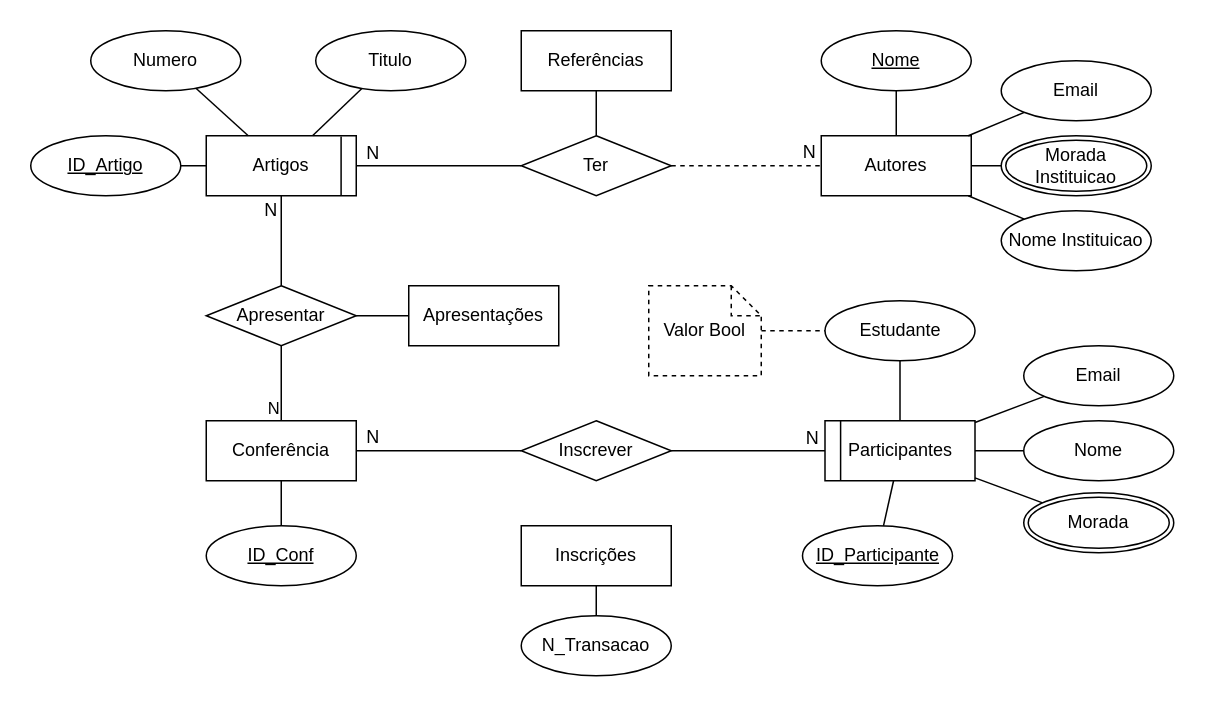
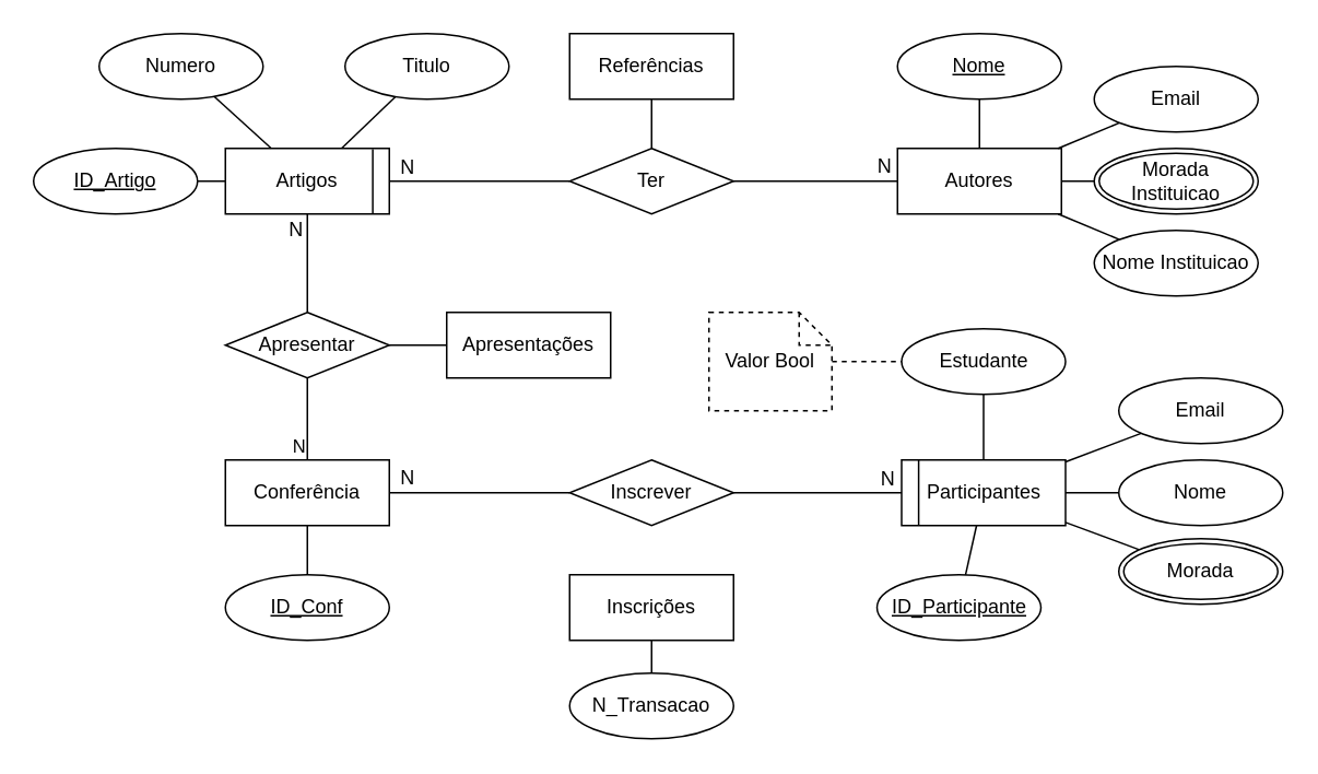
- <mxCell id="8" style="edgeStyle=orthogonalEdgeStyle;rounded=0;orthogonalLoop=1;jettySize=auto;html=1;exitX=1;exitY=0.5;exitDx=0;exitDy=0;endArrow=none;endFill=0;dashed=1;" parent="1" source="13" target="7" edge="1"><mxGeometry relative="1" as="geometry" /></mxCell>
+ <mxCell id="8" style="edgeStyle=orthogonalEdgeStyle;rounded=0;orthogonalLoop=1;jettySize=auto;html=1;exitX=1;exitY=0.5;exitDx=0;exitDy=0;endArrow=none;endFill=0;" parent="1" source="13" target="7" edge="1"><mxGeometry relative="1" as="geometry" /></mxCell>
